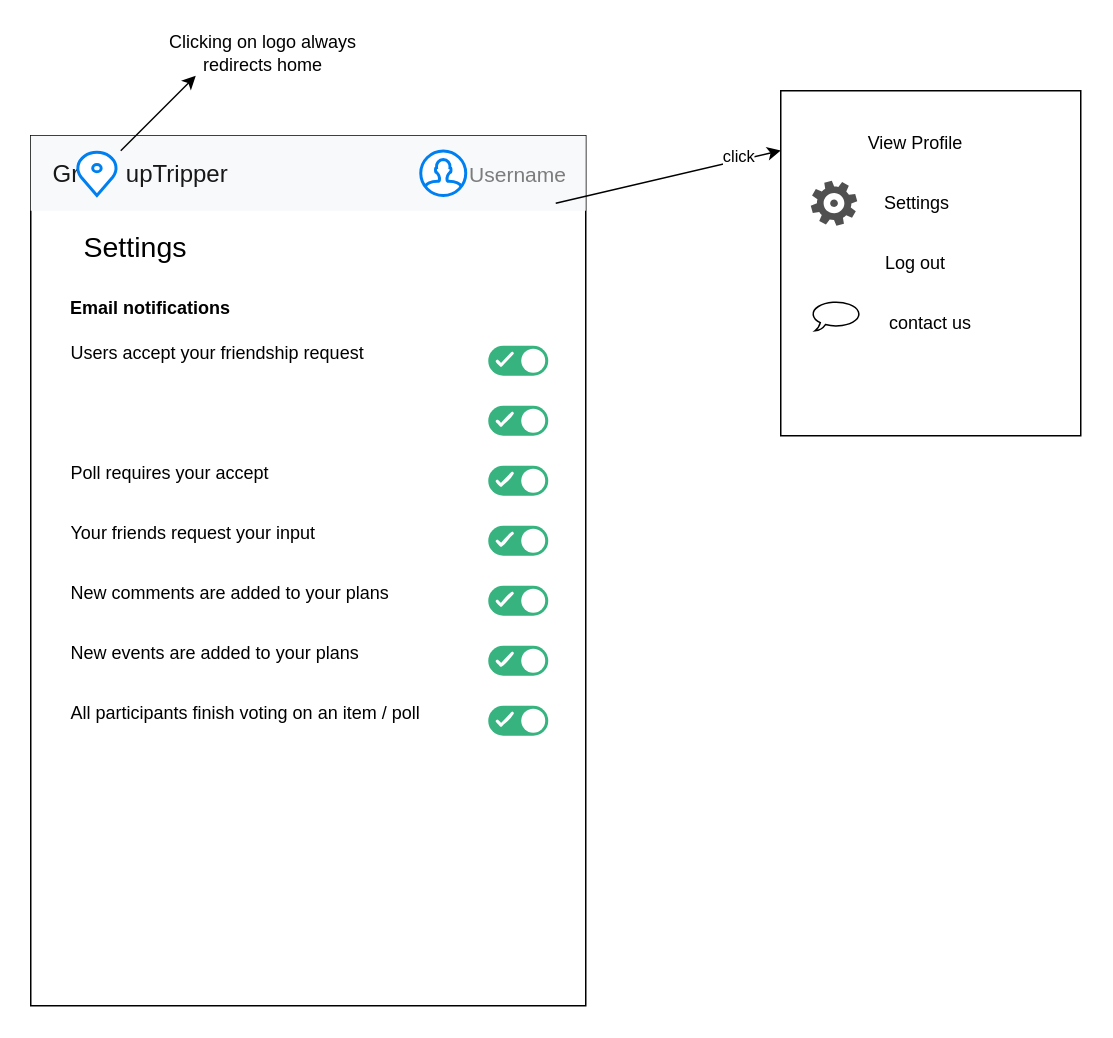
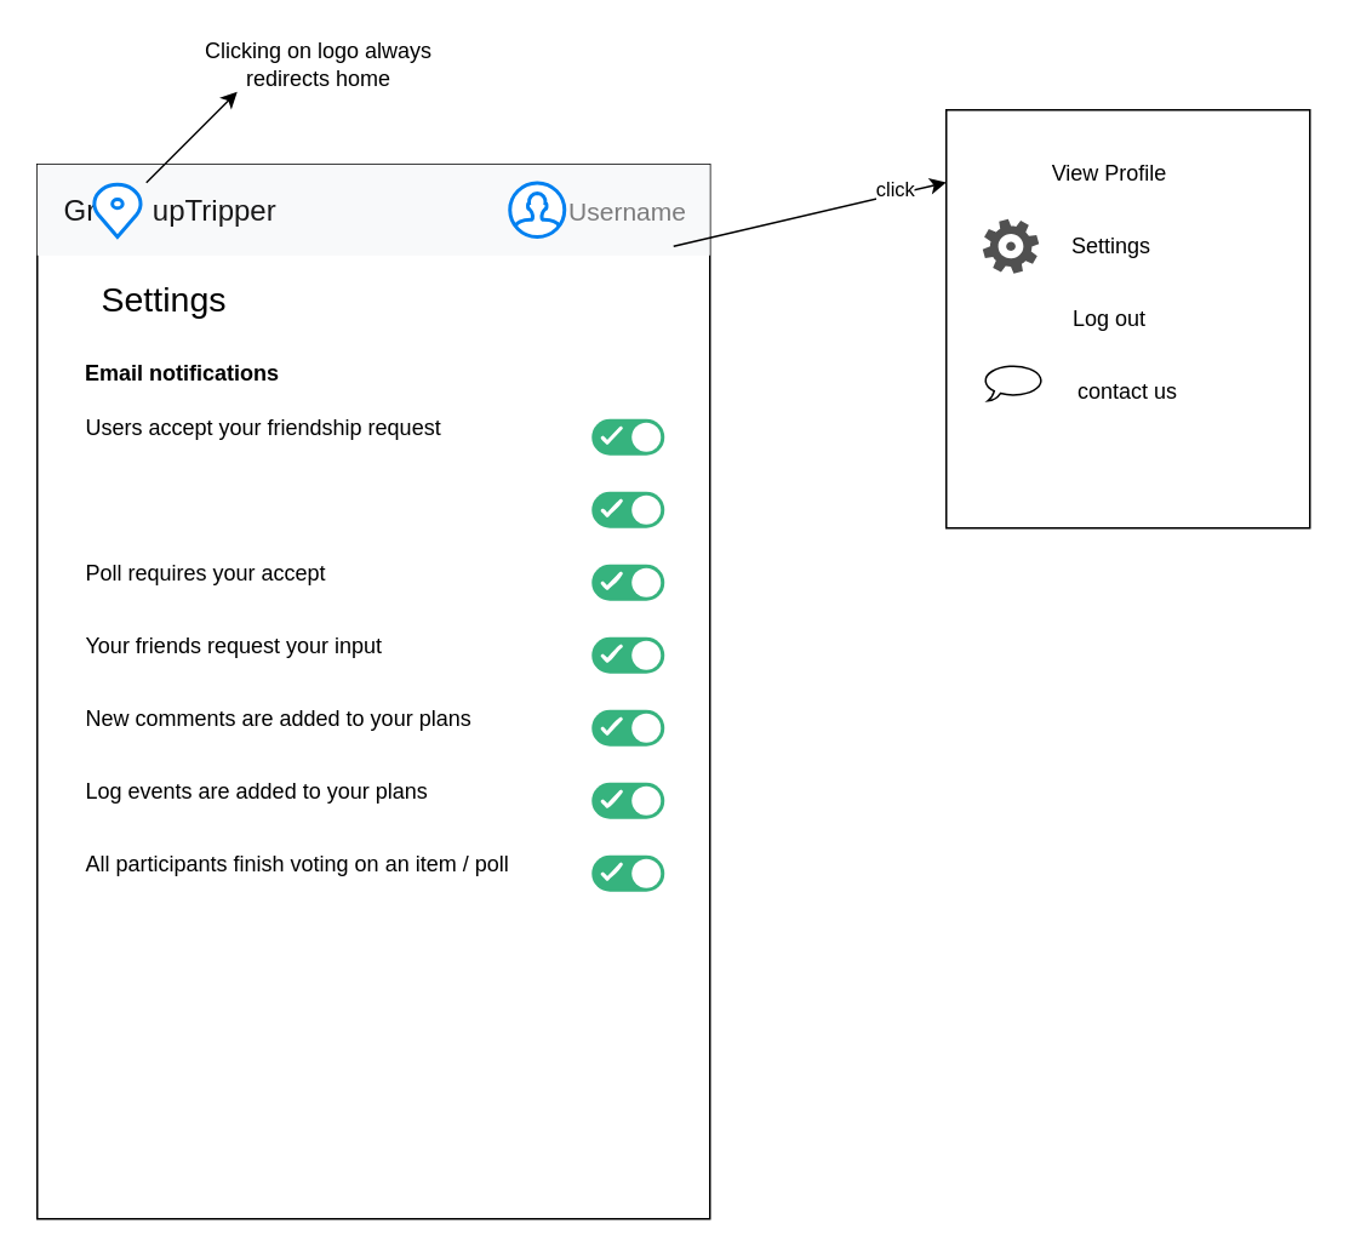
- <mxCell id="41" value="New events are added to your plans" style="text;html=1;strokeColor=none;fillColor=none;align=left;verticalAlign=middle;whiteSpace=wrap;rounded=0;" parent="37" vertex="1"><mxGeometry width="260" height="30" as="geometry" /></mxCell>
+ <mxCell id="41" value="Log events are added to your plans" style="text;html=1;strokeColor=none;fillColor=none;align=left;verticalAlign=middle;whiteSpace=wrap;rounded=0;" parent="37" vertex="1"><mxGeometry width="260" height="30" as="geometry" /></mxCell>
